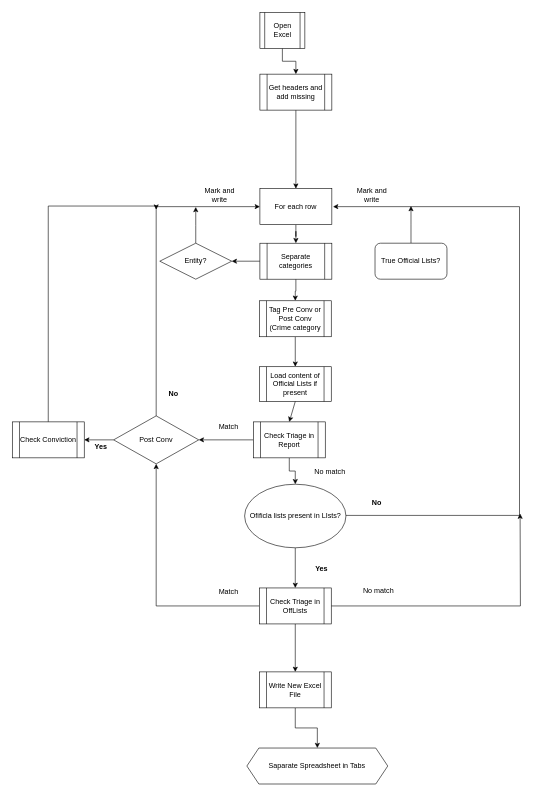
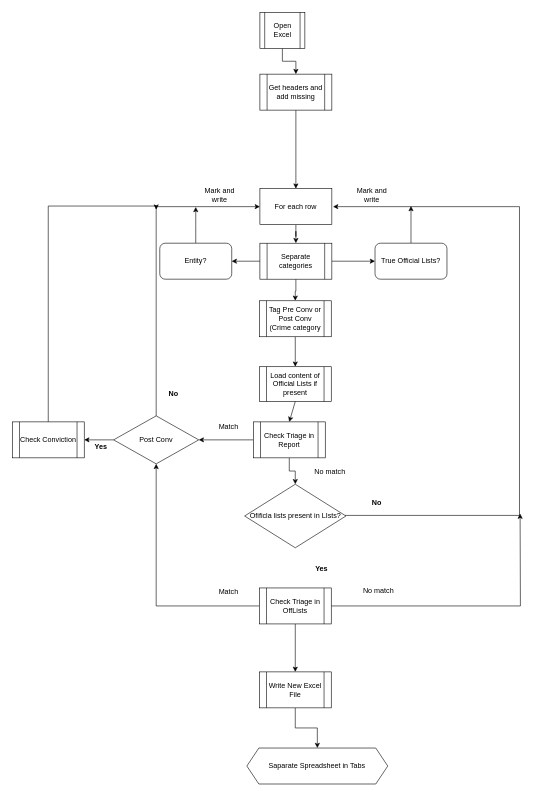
- <mxCell id="15" value="Entity?" style="rhombus;whiteSpace=wrap;html=1;" vertex="1" parent="1"><mxGeometry x="266" y="405" width="120" height="60" as="geometry" /></mxCell>
+ <mxCell id="15" value="Entity?" style="rounded=1;whiteSpace=wrap;html=1;" vertex="1" parent="1"><mxGeometry x="266" y="405" width="120" height="60" as="geometry" /></mxCell>
+ <mxCell id="12" value="" style="edgeStyle=orthogonalEdgeStyle;rounded=0;orthogonalLoop=1;jettySize=auto;html=1;" edge="1" parent="1" source="13" target="17"><mxGeometry relative="1" as="geometry" /></mxCell>
- <mxCell id="28" value="Ofificla lists present in LIsts?" style="ellipse;whiteSpace=wrap;html=1;" vertex="1" parent="1"><mxGeometry x="407.5" y="807" width="169" height="106" as="geometry" /></mxCell>
+ <mxCell id="28" value="Ofificla lists present in LIsts?" style="rhombus;whiteSpace=wrap;html=1;" vertex="1" parent="1"><mxGeometry x="407.5" y="807" width="169" height="106" as="geometry" /></mxCell>
- <mxCell id="26" value="" style="edgeStyle=orthogonalEdgeStyle;rounded=0;orthogonalLoop=1;jettySize=auto;html=1;" edge="1" parent="1" source="28" target="25"><mxGeometry relative="1" as="geometry" /></mxCell>
